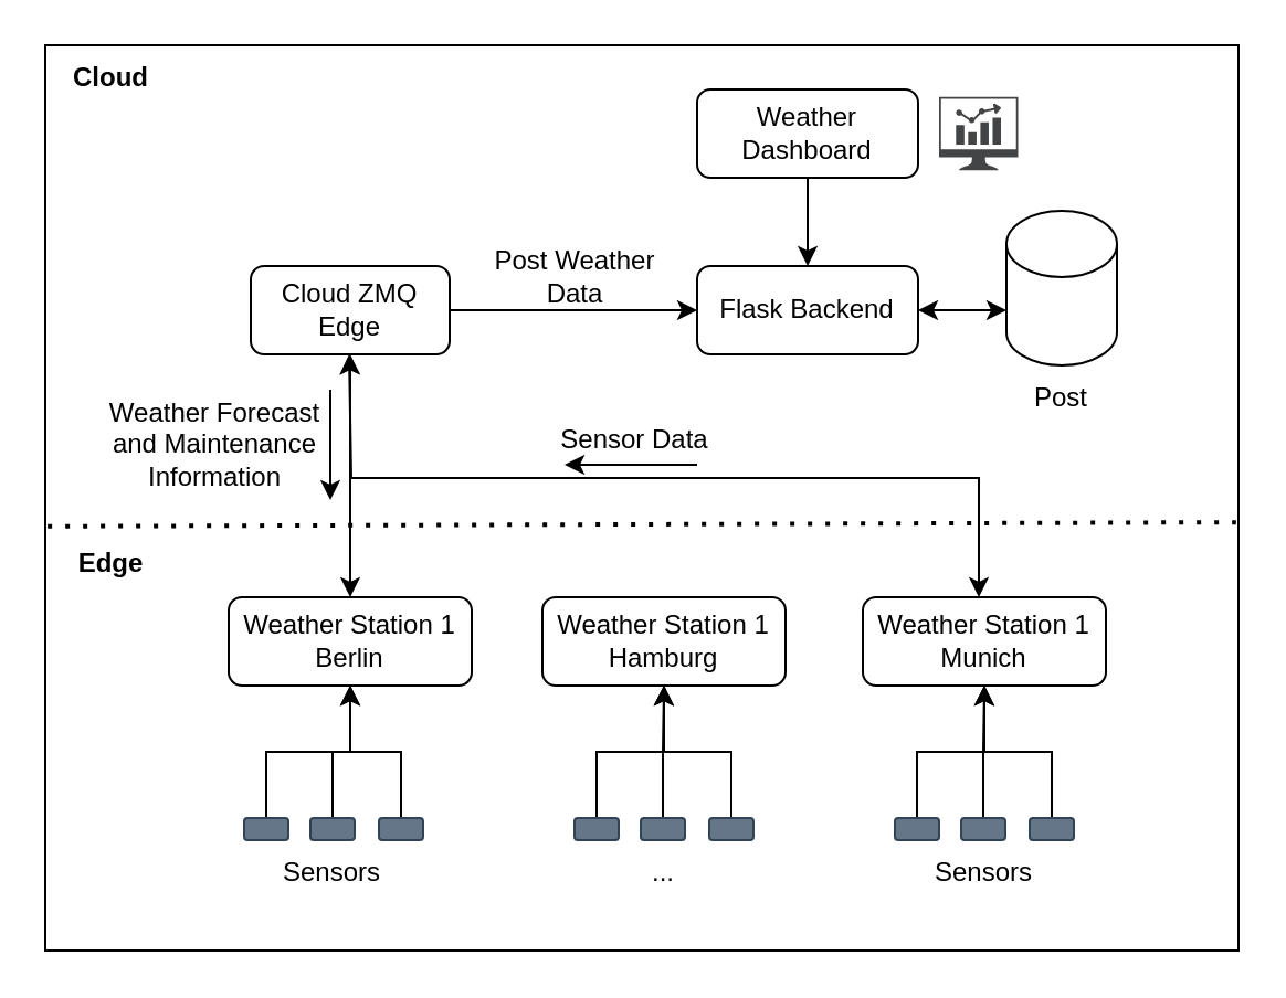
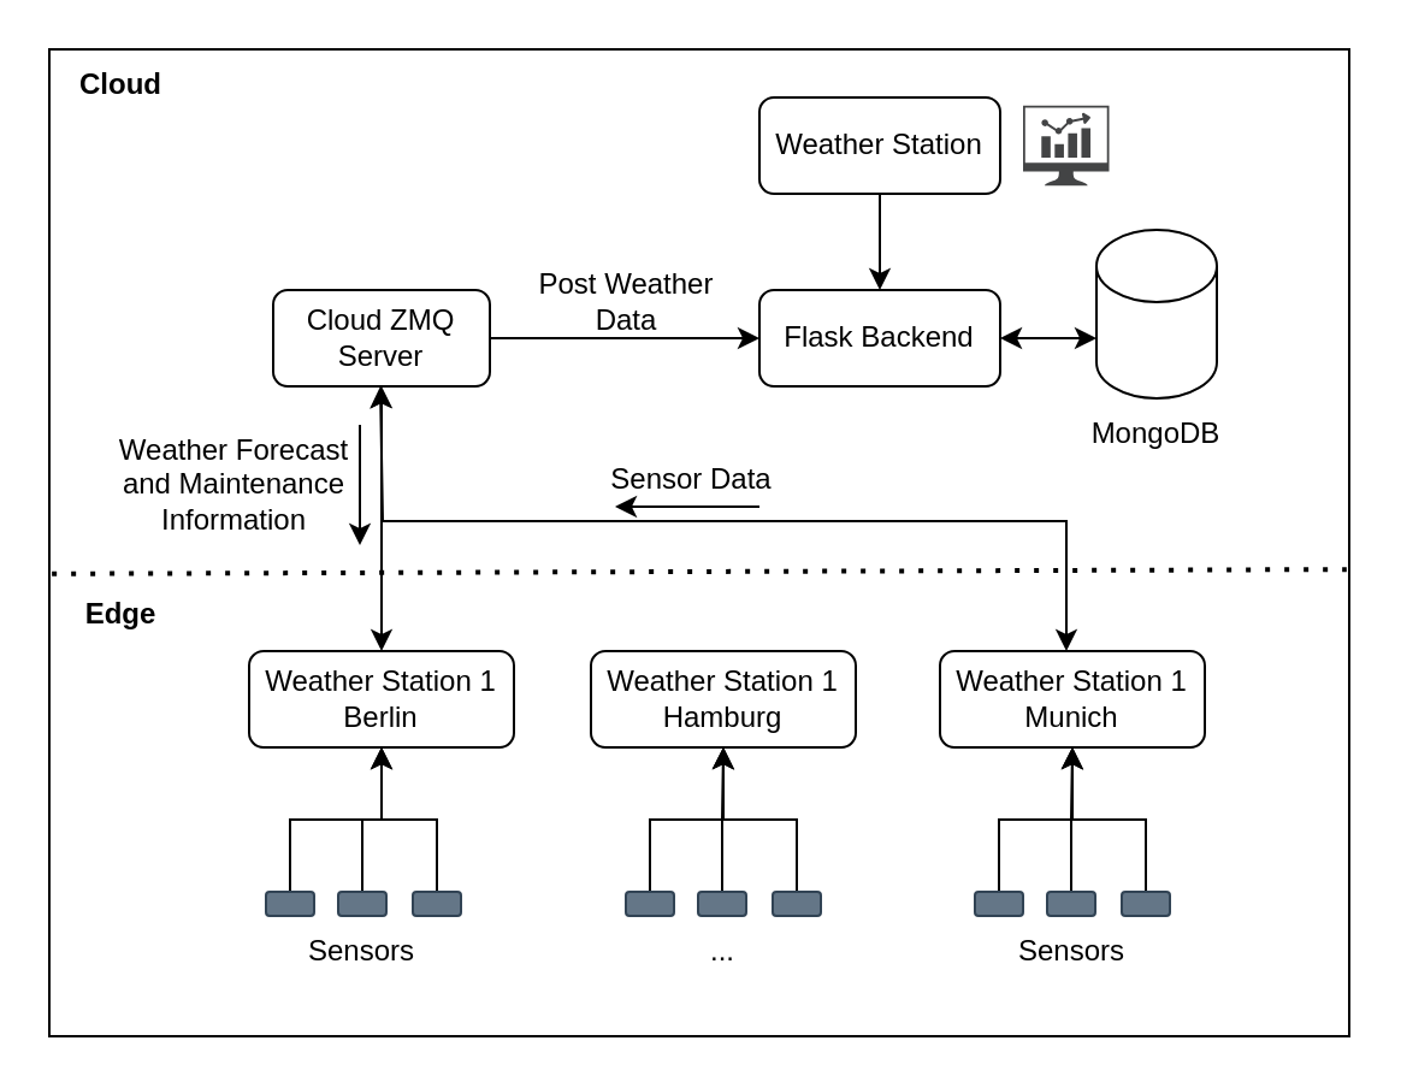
- <mxCell id="11" value="Weather Dashboard" style="rounded=1;whiteSpace=wrap;html=1;" vertex="1" parent="1"><mxGeometry x="315" y="40" width="100" height="40" as="geometry" /></mxCell>
+ <mxCell id="11" value="Weather Station" style="rounded=1;whiteSpace=wrap;html=1;" vertex="1" parent="1"><mxGeometry x="315" y="40" width="100" height="40" as="geometry" /></mxCell>
- <mxCell id="9" value="Cloud ZMQ Edge" style="rounded=1;whiteSpace=wrap;html=1;" vertex="1" parent="1"><mxGeometry x="113" y="120" width="90" height="40" as="geometry" /></mxCell>
+ <mxCell id="9" value="Cloud ZMQ Server" style="rounded=1;whiteSpace=wrap;html=1;" vertex="1" parent="1"><mxGeometry x="113" y="120" width="90" height="40" as="geometry" /></mxCell>
- <mxCell id="5" value="Post" style="text;html=1;strokeColor=none;fillColor=none;align=center;verticalAlign=middle;whiteSpace=wrap;rounded=0;" vertex="1" parent="1"><mxGeometry x="450" y="165" width="60" height="30" as="geometry" /></mxCell>
+ <mxCell id="5" value="MongoDB" style="text;html=1;strokeColor=none;fillColor=none;align=center;verticalAlign=middle;whiteSpace=wrap;rounded=0;" vertex="1" parent="1"><mxGeometry x="450" y="165" width="60" height="30" as="geometry" /></mxCell>
